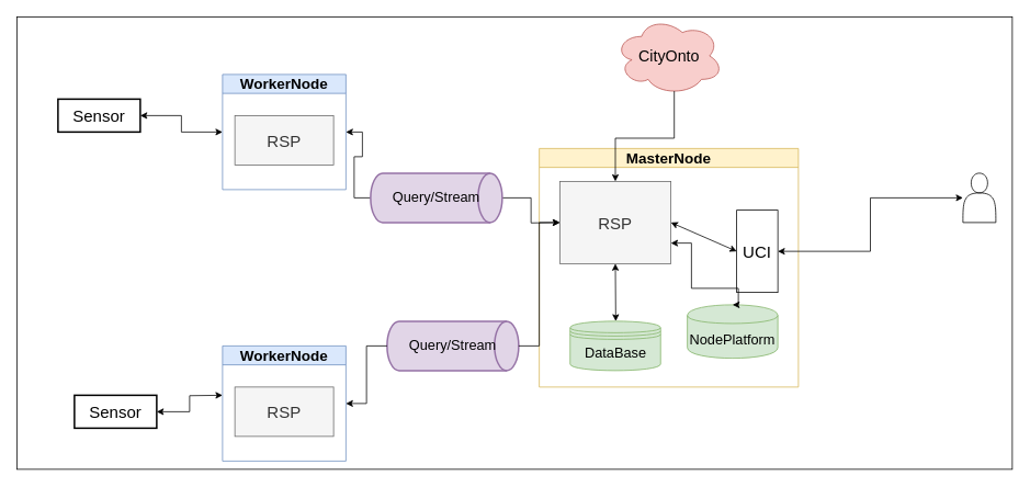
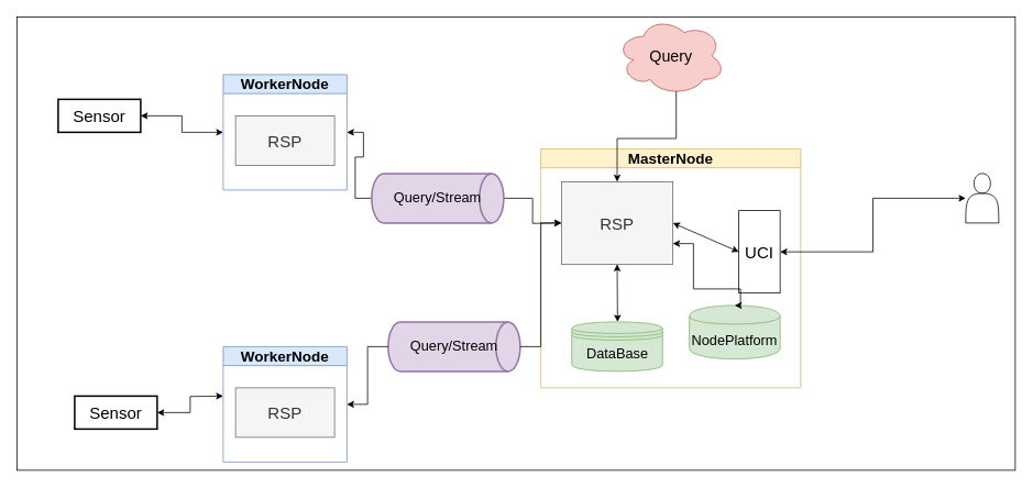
- <mxCell id="27" value="CityOnto" style="ellipse;shape=cloud;whiteSpace=wrap;html=1;fillColor=#f8cecc;strokeColor=#b85450;fontSize=19;" vertex="1" parent="1"><mxGeometry x="746.5" y="20" width="132" height="95" as="geometry" /></mxCell>
+ <mxCell id="27" value="Query" style="ellipse;shape=cloud;whiteSpace=wrap;html=1;fillColor=#f8cecc;strokeColor=#b85450;fontSize=19;" vertex="1" parent="1"><mxGeometry x="746.5" y="20" width="132" height="95" as="geometry" /></mxCell>
